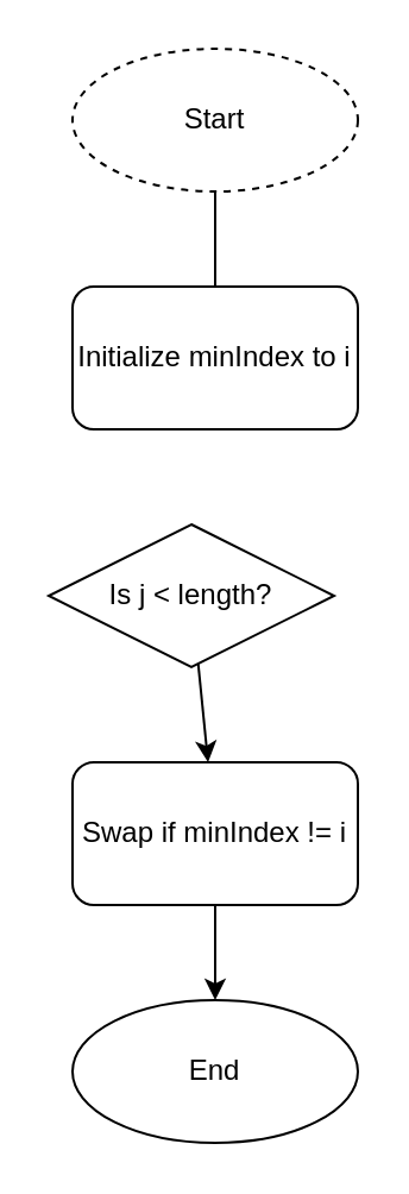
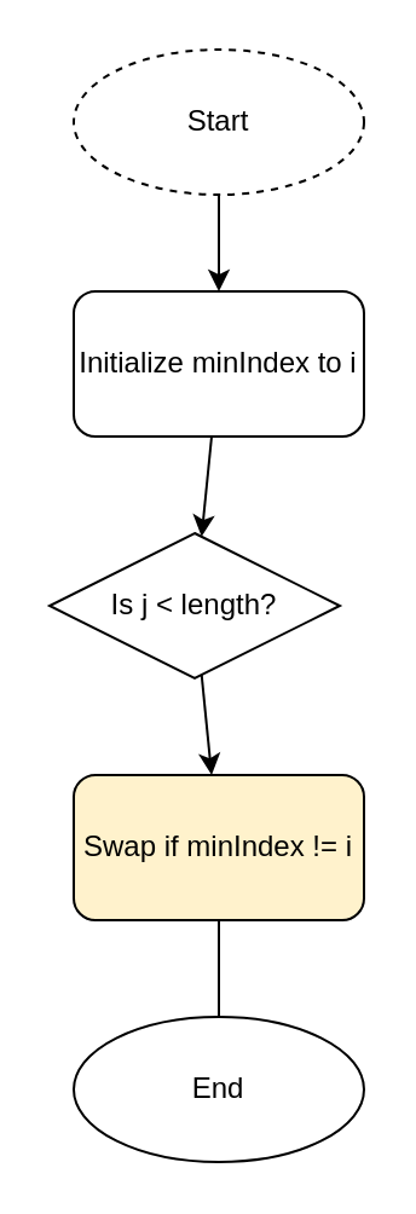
- <mxCell id="7" edge="1" parent="1" source="2" target="3" style="endArrow=none;"><mxGeometry relative="1" as="geometry" /></mxCell>
+ <mxCell id="7" edge="1" parent="1" source="2" target="3"><mxGeometry relative="1" as="geometry" /></mxCell>
+ <mxCell id="8" edge="1" parent="1" source="3" target="4"><mxGeometry relative="1" as="geometry" /></mxCell>
- <mxCell id="5" value="Swap if minIndex != i" style="rounded=1;whiteSpace=wrap;html=1;" vertex="1" parent="1"><mxGeometry x="30" y="320" width="120" height="60" as="geometry" /></mxCell>
+ <mxCell id="5" value="Swap if minIndex != i" style="rounded=1;whiteSpace=wrap;html=1;fillColor=#fff2cc;" vertex="1" parent="1"><mxGeometry x="30" y="320" width="120" height="60" as="geometry" /></mxCell>
- <mxCell id="10" edge="1" parent="1" source="5" target="6"><mxGeometry relative="1" as="geometry" /></mxCell>
+ <mxCell id="10" edge="1" parent="1" source="5" target="6" style="endArrow=none;"><mxGeometry relative="1" as="geometry" /></mxCell>
